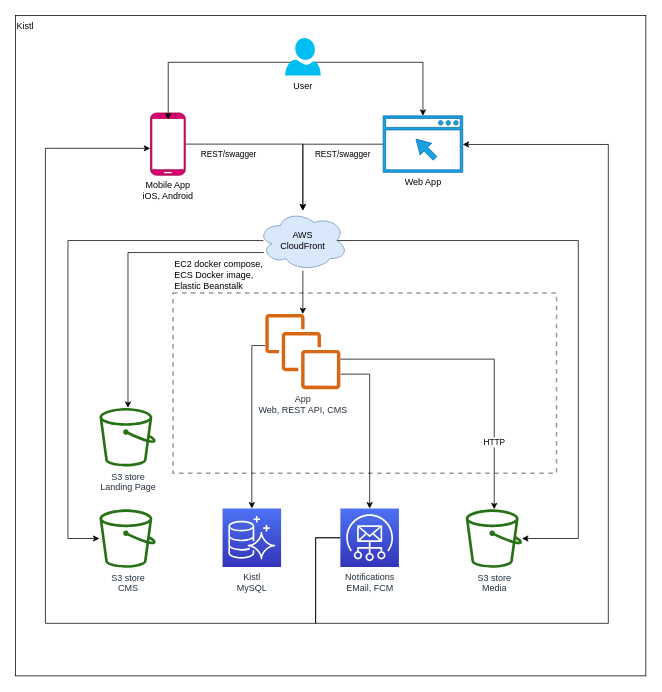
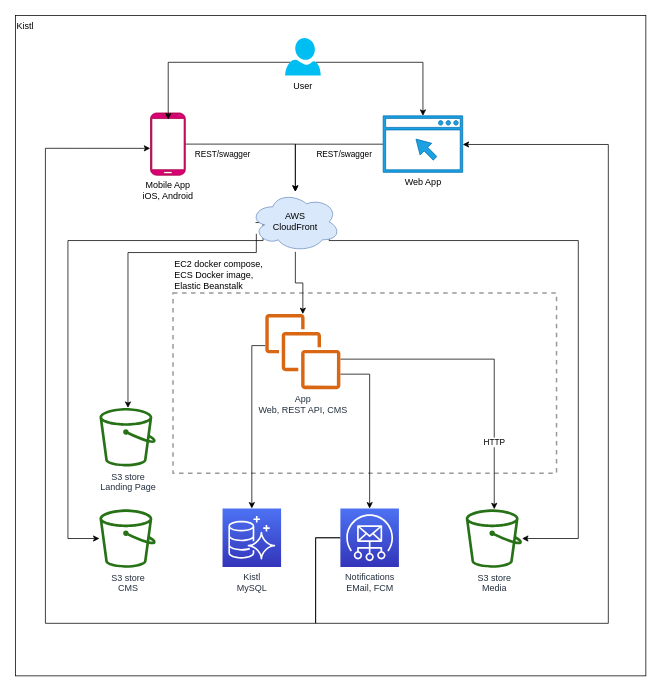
- <mxCell id="26" value="AWS&lt;br&gt;CloudFront" style="ellipse;shape=cloud;whiteSpace=wrap;html=1;fillColor=#dae8fc;strokeColor=#6c8ebf;" parent="1" vertex="1"><mxGeometry x="343" y="280" width="120" height="80" as="geometry" /></mxCell>
+ <mxCell id="26" value="AWS&lt;br&gt;CloudFront" style="ellipse;shape=cloud;whiteSpace=wrap;html=1;fillColor=#dae8fc;strokeColor=#6c8ebf;" parent="1" vertex="1"><mxGeometry x="333" y="255" width="120" height="80" as="geometry" /></mxCell>
